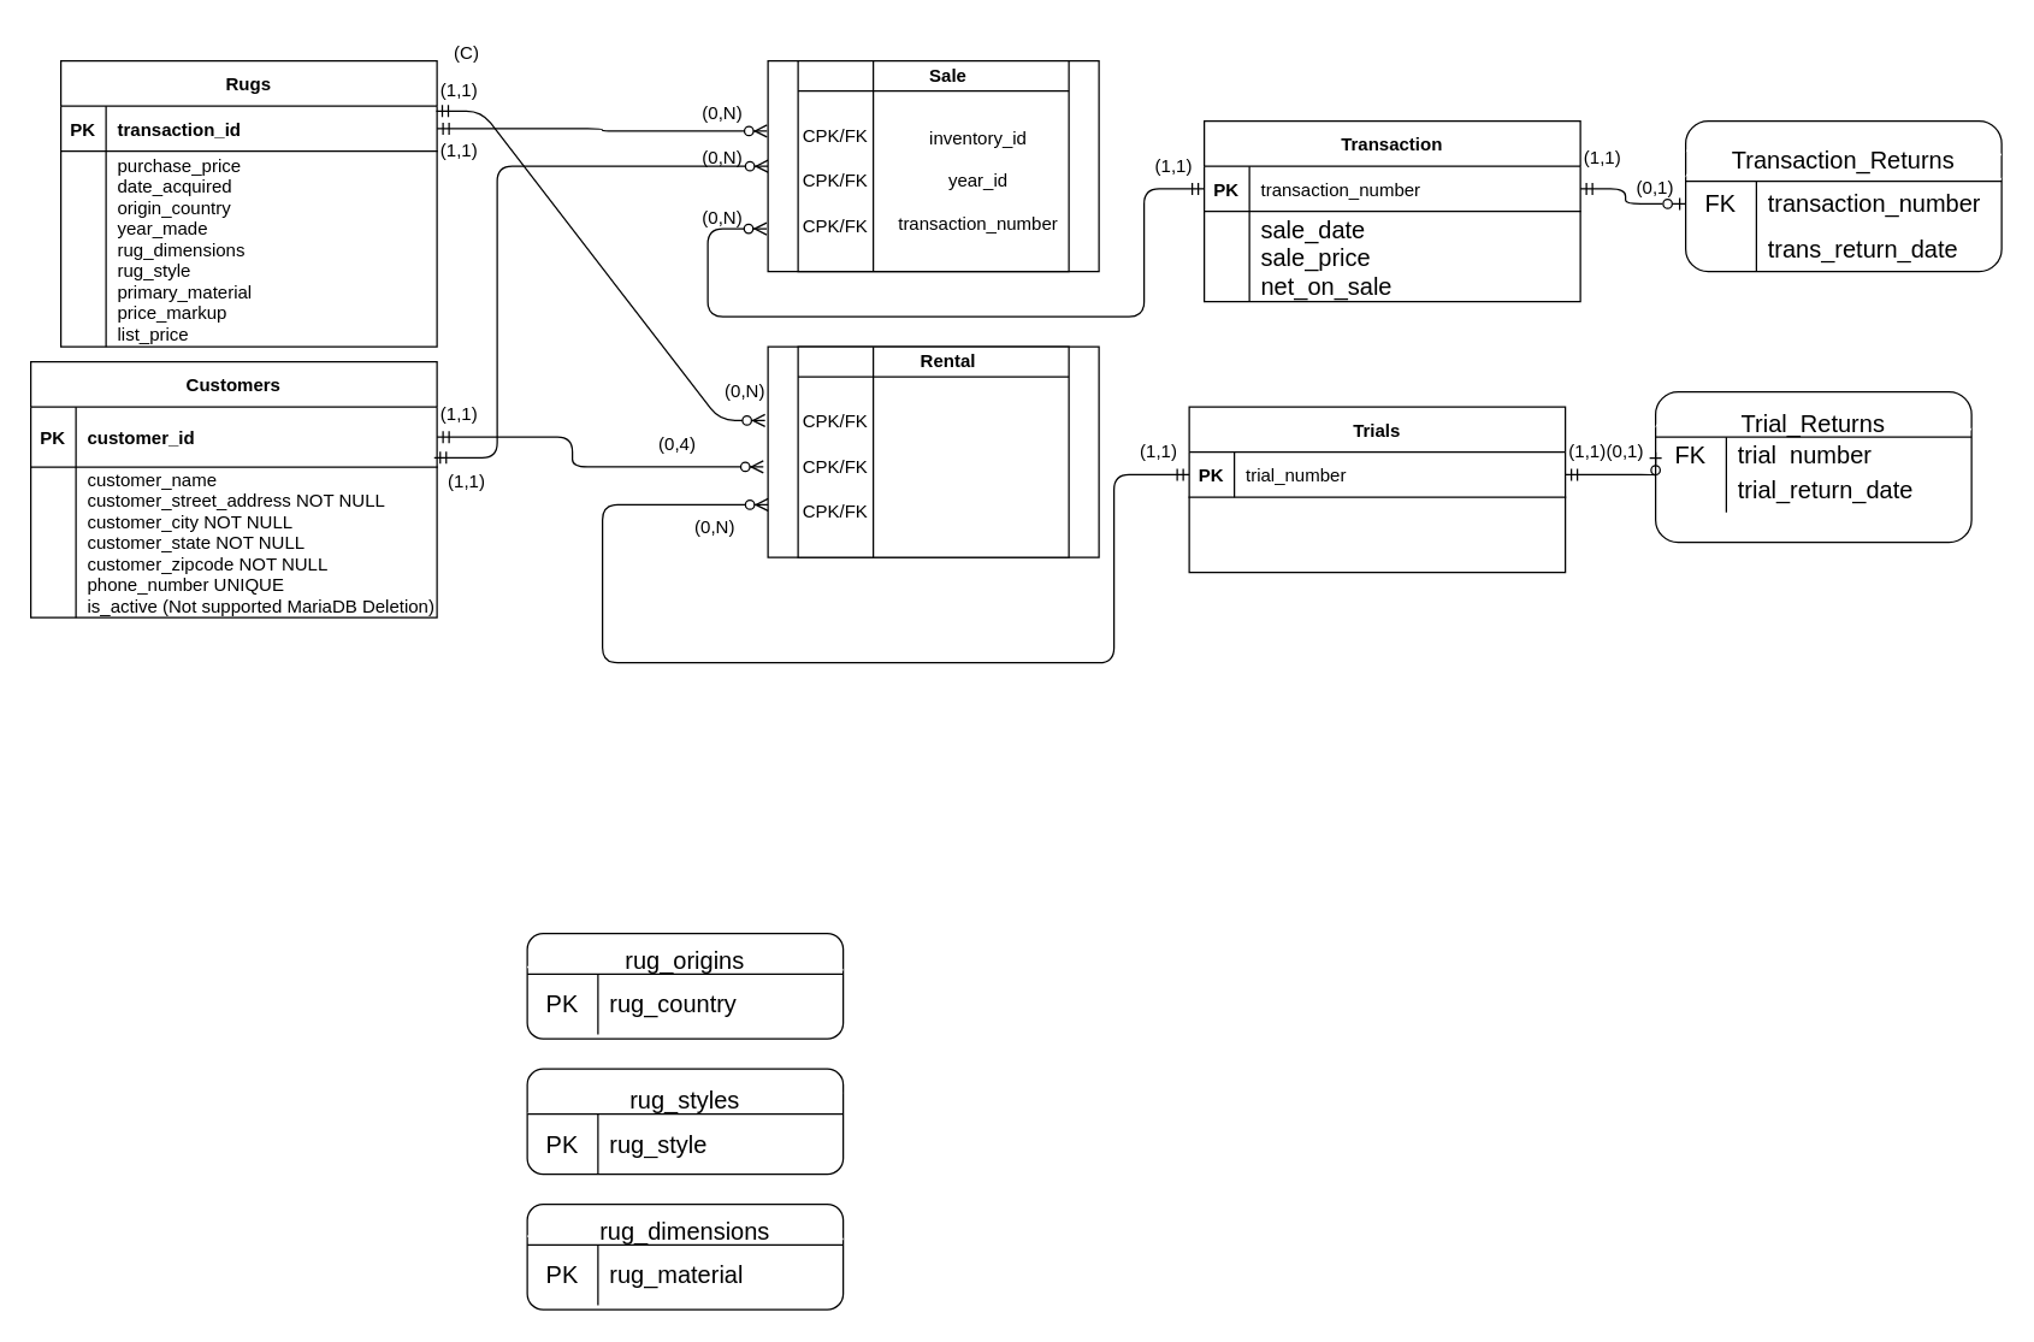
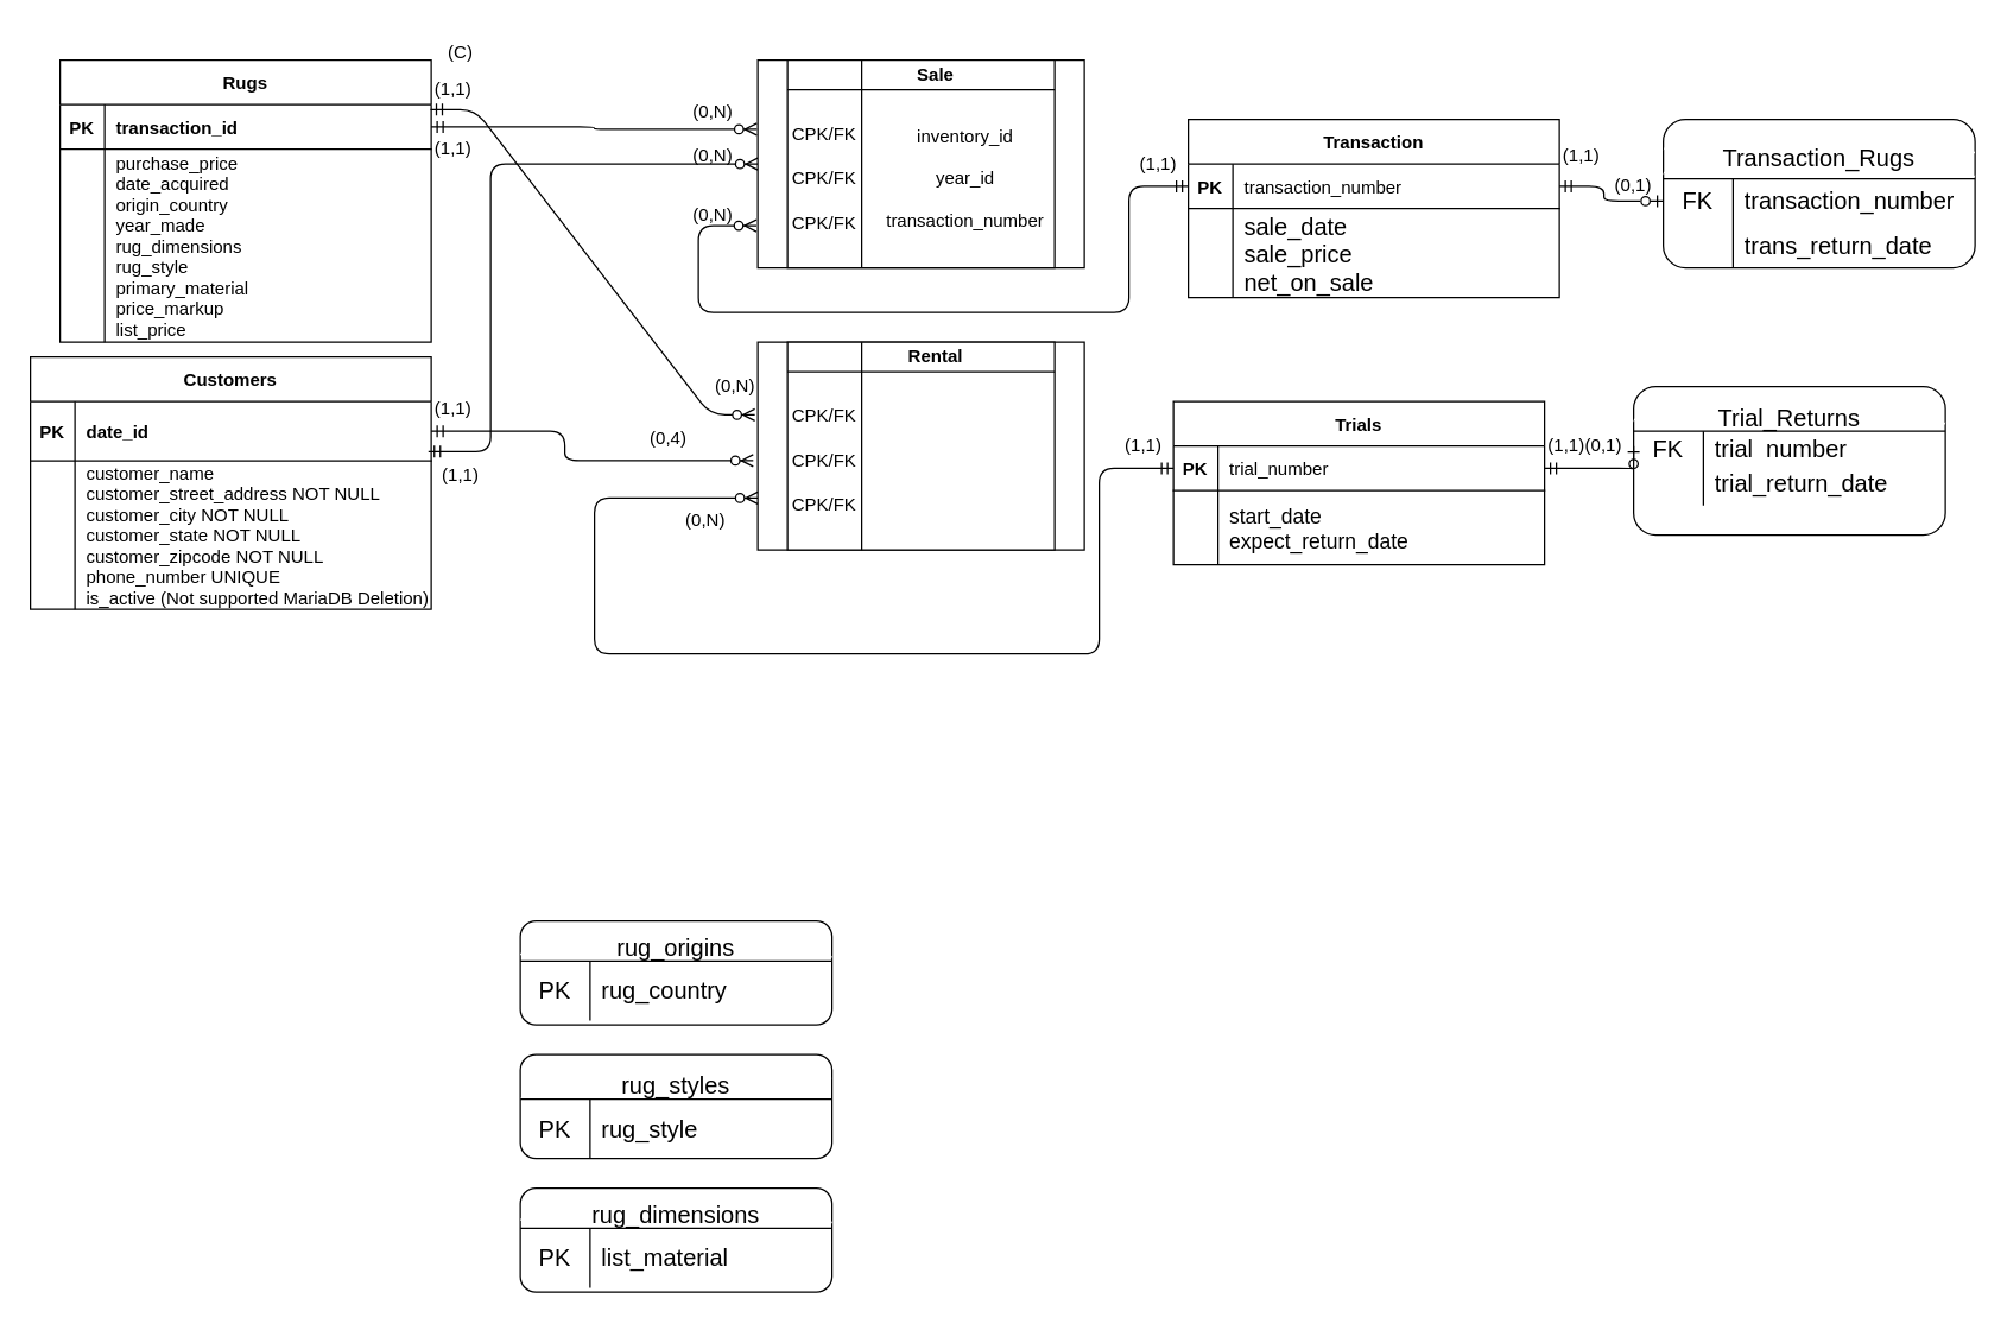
- <mxCell id="41" value="Transaction_Returns" style="shape=table;startSize=30;container=1;collapsible=0;childLayout=tableLayout;fixedRows=1;rowLines=0;fontStyle=0;strokeColor=default;fontSize=16;perimeterSpacing=2;fillStyle=hatch;backgroundOutline=0;swimlaneHead=0;swimlaneBody=0;rounded=1;" vertex="1" parent="39"><mxGeometry y="10" width="210" height="90" as="geometry" /></mxCell>
+ <mxCell id="41" value="Transaction_Rugs" style="shape=table;startSize=30;container=1;collapsible=0;childLayout=tableLayout;fixedRows=1;rowLines=0;fontStyle=0;strokeColor=default;fontSize=16;perimeterSpacing=2;fillStyle=hatch;backgroundOutline=0;swimlaneHead=0;swimlaneBody=0;rounded=1;" vertex="1" parent="39"><mxGeometry y="10" width="210" height="90" as="geometry" /></mxCell>
- <mxCell id="6" value="customer_id" style="shape=partialRectangle;overflow=hidden;connectable=0;fillColor=none;top=0;left=0;bottom=0;right=0;align=left;spacingLeft=6;fontStyle=1;" parent="4" vertex="1"><mxGeometry x="30" width="240" height="40" as="geometry"><mxRectangle width="240" height="40" as="alternateBounds" /></mxGeometry></mxCell>
+ <mxCell id="6" value="date_id" style="shape=partialRectangle;overflow=hidden;connectable=0;fillColor=none;top=0;left=0;bottom=0;right=0;align=left;spacingLeft=6;fontStyle=1;" parent="4" vertex="1"><mxGeometry x="30" width="240" height="40" as="geometry"><mxRectangle width="240" height="40" as="alternateBounds" /></mxGeometry></mxCell>
+ <mxCell id="38" value="start_date&#10;expect_return_date" style="shape=partialRectangle;overflow=hidden;connectable=0;fillColor=none;top=0;left=0;bottom=0;right=0;align=left;spacingLeft=6;fontSize=14;" vertex="1" parent="36"><mxGeometry x="30" width="220" height="50" as="geometry"><mxRectangle width="220" height="50" as="alternateBounds" /></mxGeometry></mxCell>
- <mxCell id="105" value="rug_material" style="shape=partialRectangle;html=1;whiteSpace=wrap;connectable=0;fillColor=none;top=0;left=0;bottom=0;right=0;align=left;spacingLeft=6;overflow=hidden;strokeColor=inherit;fontSize=16;" vertex="1" parent="103"><mxGeometry x="47" width="163" height="40" as="geometry"><mxRectangle width="163" height="40" as="alternateBounds" /></mxGeometry></mxCell>
+ <mxCell id="105" value="list_material" style="shape=partialRectangle;html=1;whiteSpace=wrap;connectable=0;fillColor=none;top=0;left=0;bottom=0;right=0;align=left;spacingLeft=6;overflow=hidden;strokeColor=inherit;fontSize=16;" vertex="1" parent="103"><mxGeometry x="47" width="163" height="40" as="geometry"><mxRectangle width="163" height="40" as="alternateBounds" /></mxGeometry></mxCell>
